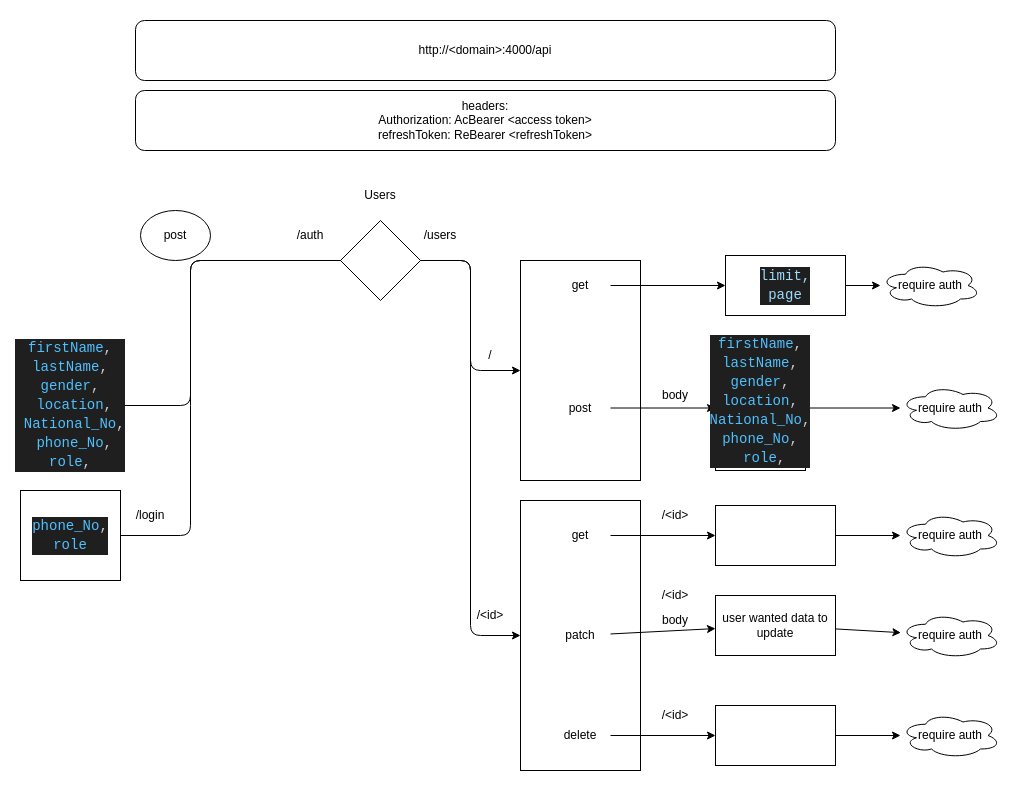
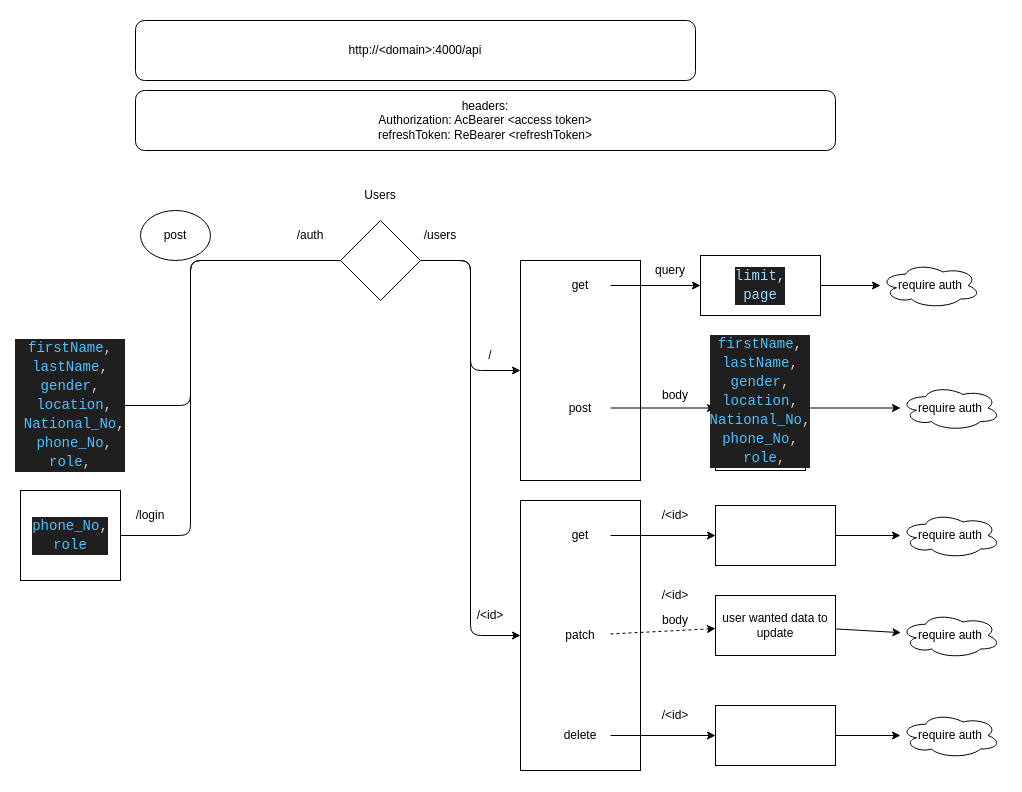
- <mxCell id="45" value="http://&amp;lt;domain&amp;gt;:4000/api" style="rounded=1;whiteSpace=wrap;html=1;" vertex="1" parent="1"><mxGeometry x="135" y="20" width="700" height="60" as="geometry" /></mxCell>
+ <mxCell id="45" value="http://&amp;lt;domain&amp;gt;:4000/api" style="rounded=1;whiteSpace=wrap;html=1;" vertex="1" parent="1"><mxGeometry x="135" y="20" width="560" height="60" as="geometry" /></mxCell>
+ <mxCell id="25" value="query" style="text;html=1;align=center;verticalAlign=middle;whiteSpace=wrap;rounded=0;" vertex="1" parent="1"><mxGeometry x="640" y="255" width="60" height="30" as="geometry" /></mxCell>
- <mxCell id="24" value="&lt;br&gt;&lt;div style=&quot;background-color: rgb(31, 31, 31); font-family: Consolas, &amp;quot;Courier New&amp;quot;, monospace; font-weight: normal; font-size: 14px; line-height: 19px; white-space: pre; color: rgb(204, 204, 204);&quot;&gt;&lt;div&gt;&lt;span style=&quot;color: rgb(156, 220, 254);&quot;&gt;limit,&lt;/span&gt;&lt;/div&gt;&lt;div&gt;&lt;span style=&quot;color: rgb(156, 220, 254);&quot;&gt;page&lt;/span&gt;&lt;/div&gt;&lt;/div&gt;&lt;div&gt;&lt;br/&gt;&lt;/div&gt;" style="whiteSpace=wrap;html=1;" vertex="1" parent="1"><mxGeometry x="725" y="255" width="120" height="60" as="geometry" /></mxCell>
+ <mxCell id="24" value="&lt;br&gt;&lt;div style=&quot;background-color: rgb(31, 31, 31); font-family: Consolas, &amp;quot;Courier New&amp;quot;, monospace; font-weight: normal; font-size: 14px; line-height: 19px; white-space: pre; color: rgb(204, 204, 204);&quot;&gt;&lt;div&gt;&lt;span style=&quot;color: rgb(156, 220, 254);&quot;&gt;limit,&lt;/span&gt;&lt;/div&gt;&lt;div&gt;&lt;span style=&quot;color: rgb(156, 220, 254);&quot;&gt;page&lt;/span&gt;&lt;/div&gt;&lt;/div&gt;&lt;div&gt;&lt;br/&gt;&lt;/div&gt;" style="whiteSpace=wrap;html=1;" vertex="1" parent="1"><mxGeometry x="700" y="255" width="120" height="60" as="geometry" /></mxCell>
- <mxCell id="31" value="" style="edgeStyle=none;html=1;" edge="1" parent="1" source="32" target="42"><mxGeometry relative="1" as="geometry" /></mxCell>
+ <mxCell id="31" value="" style="edgeStyle=none;html=1;dashed=1;" edge="1" parent="1" source="32" target="42"><mxGeometry relative="1" as="geometry" /></mxCell>
